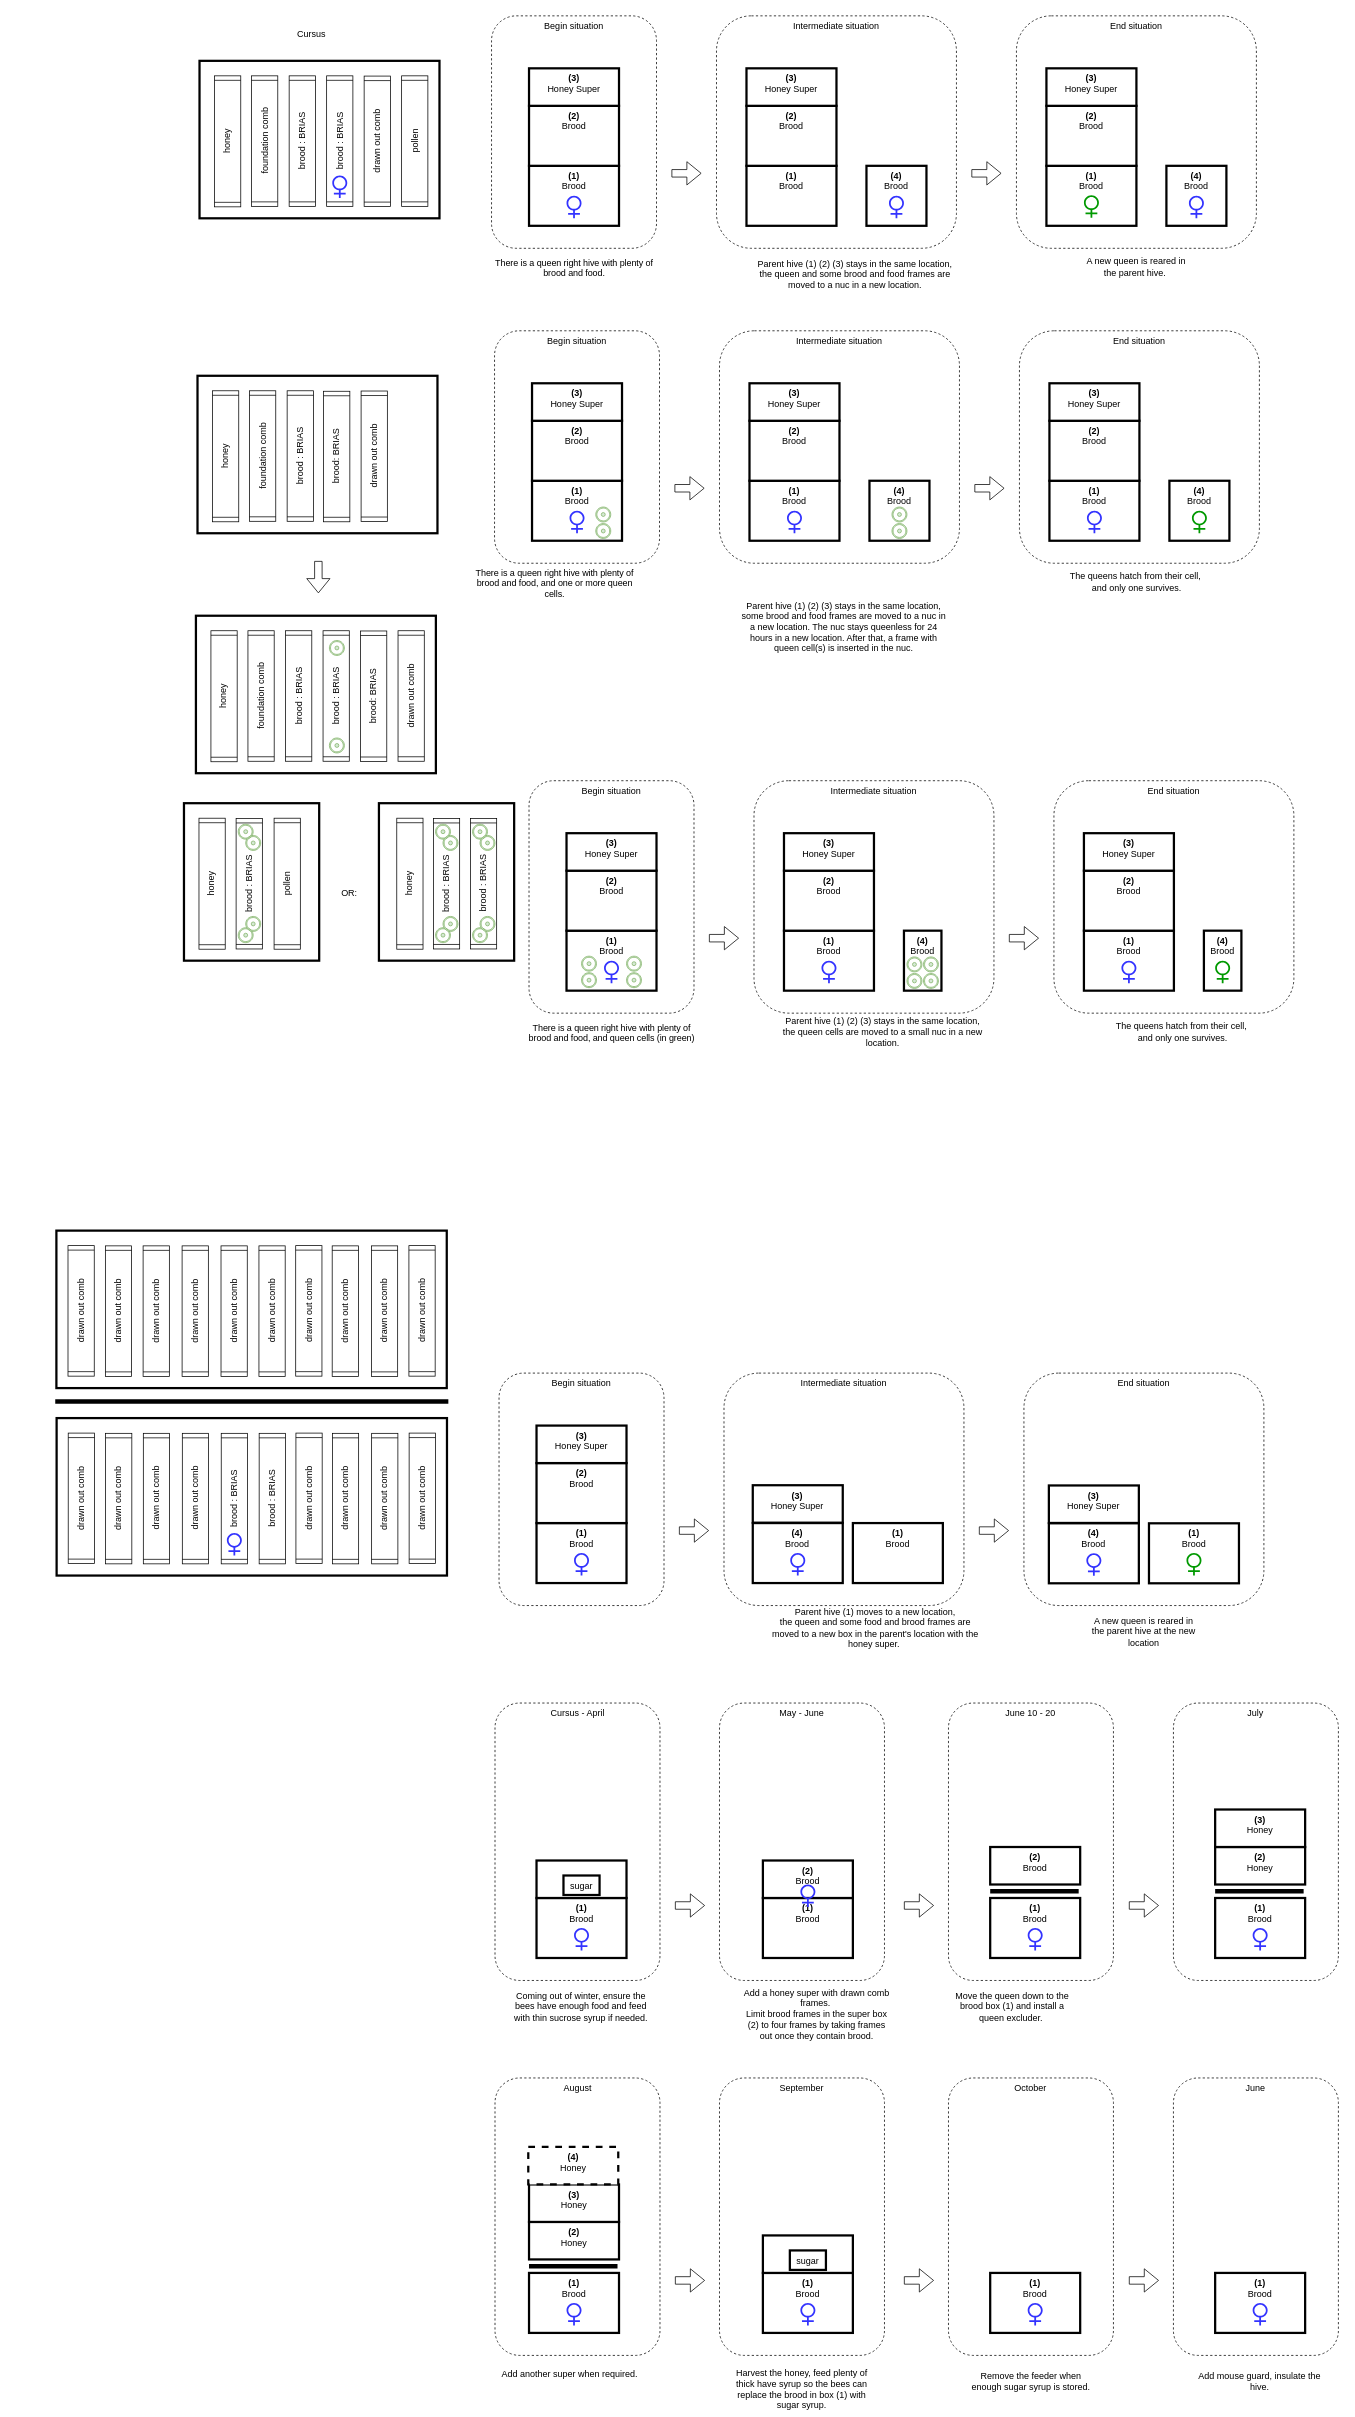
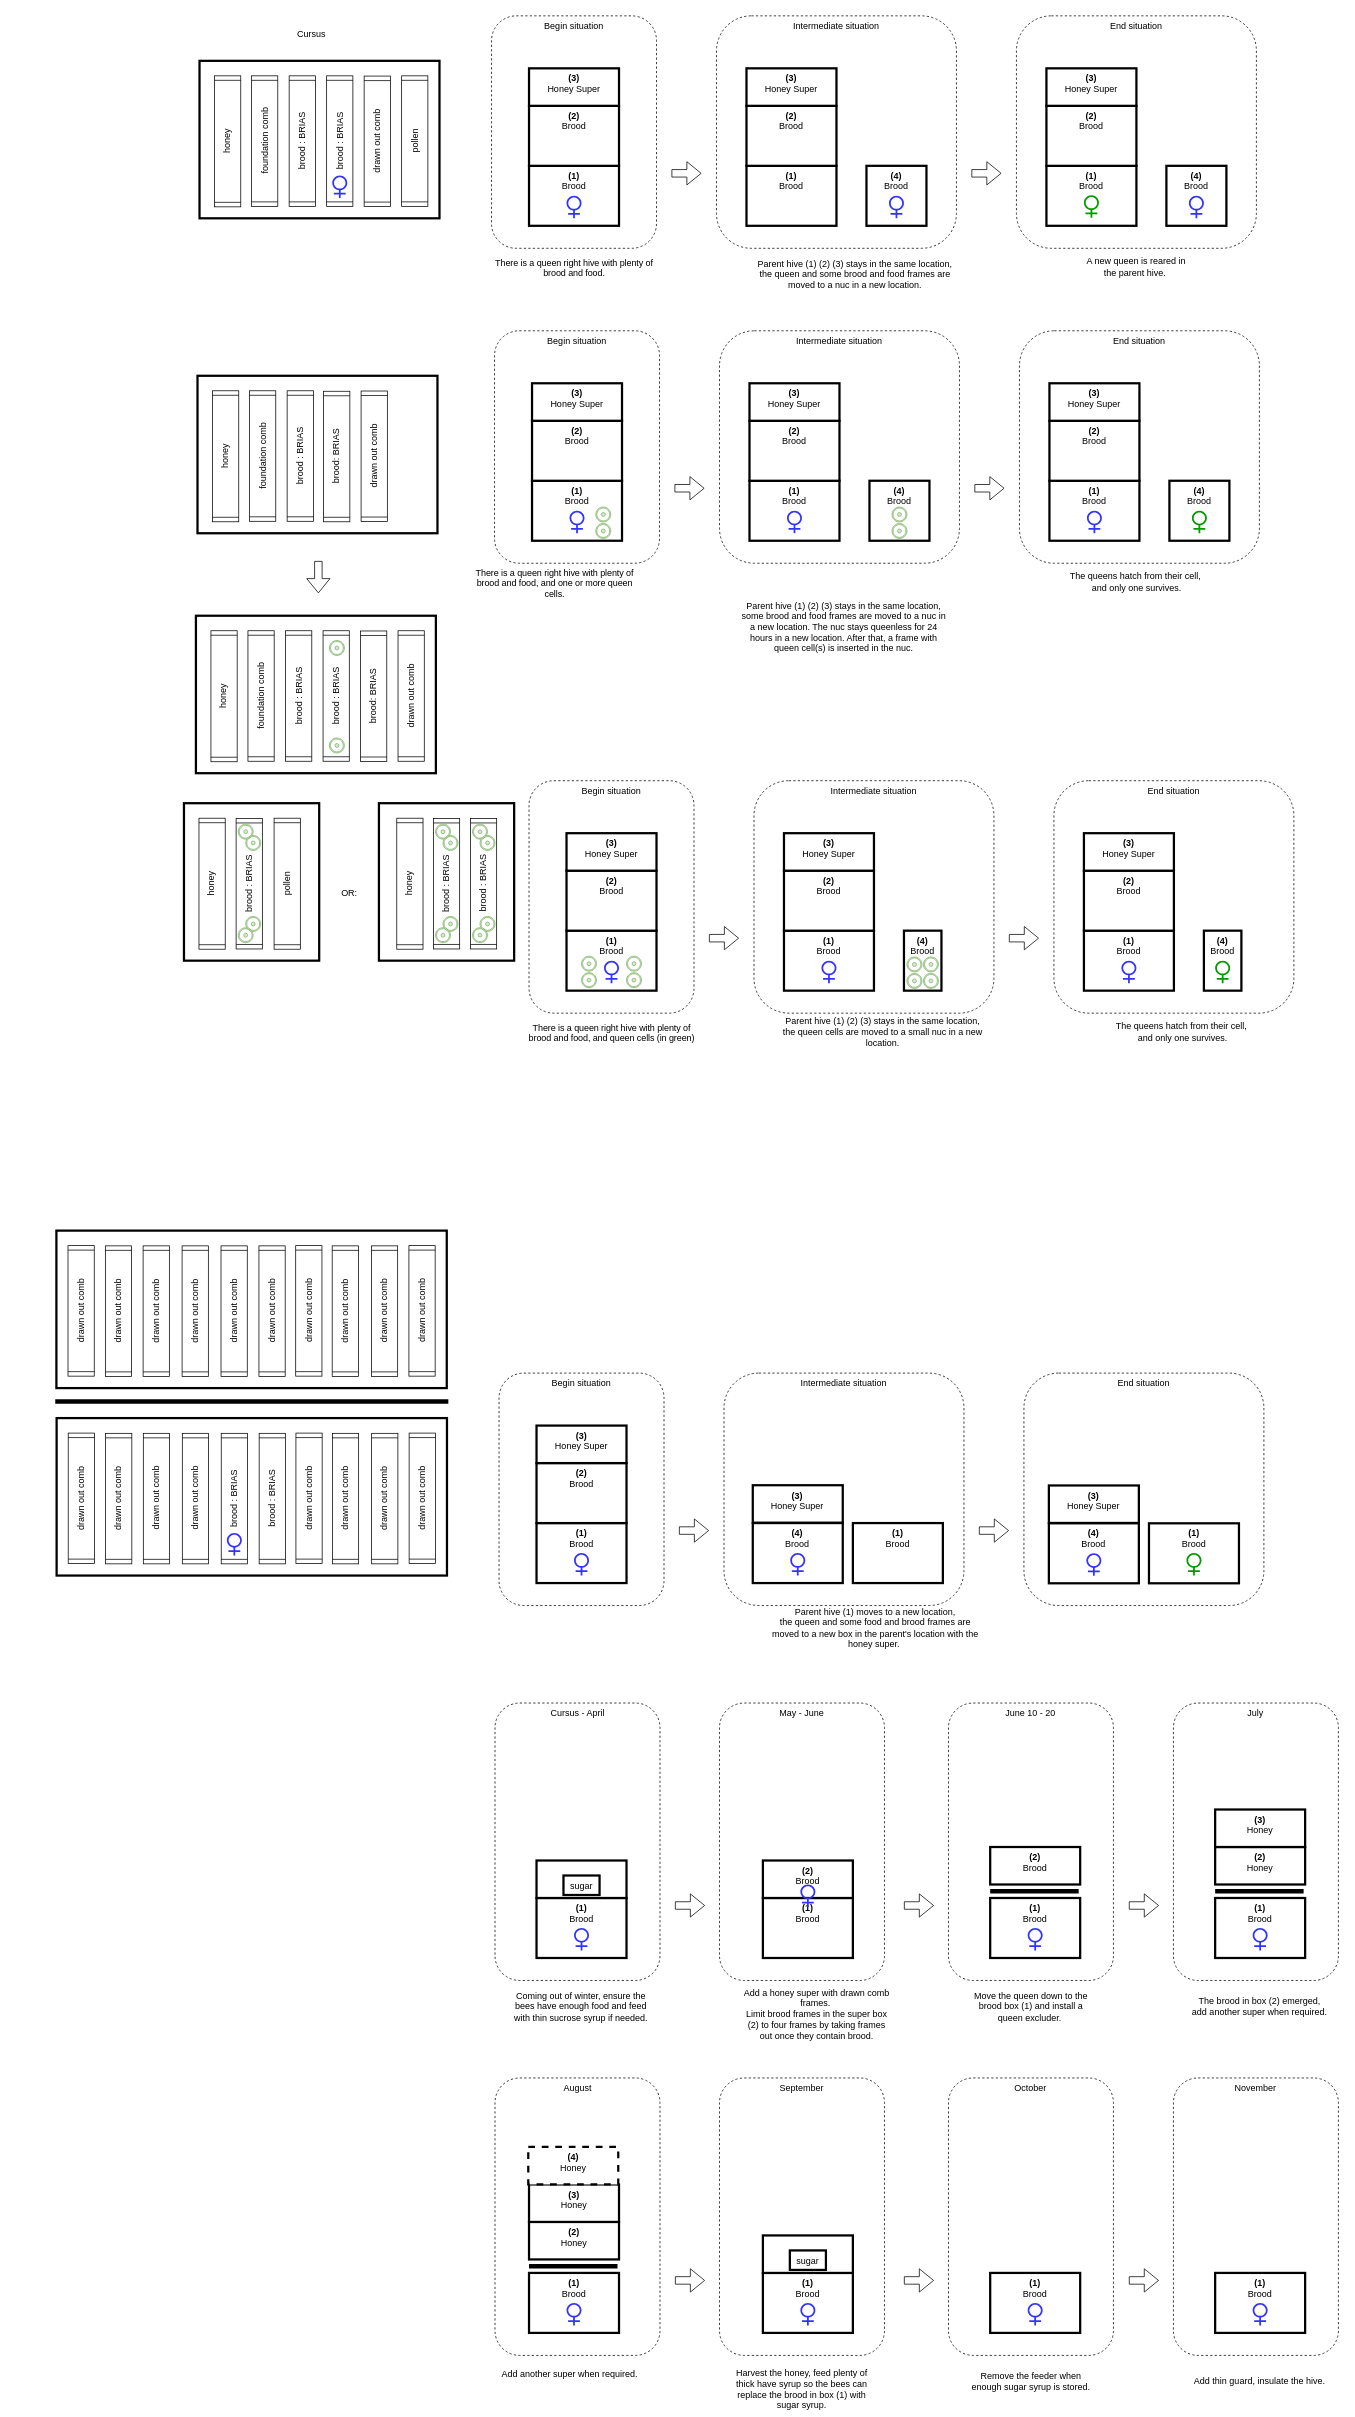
- <mxCell id="140" value="&lt;span style=&quot;&quot;&gt;A new queen is reared in the parent hive at the new location&lt;/span&gt;" style="text;html=1;align=center;verticalAlign=middle;whiteSpace=wrap;rounded=0;" parent="1" vertex="1"><mxGeometry x="1450" y="2160" width="150" height="30" as="geometry" /></mxCell>
- <mxCell id="184" value="Move the queen down to the brood box (1) and install a queen excluder.&amp;nbsp;" style="text;html=1;align=center;verticalAlign=middle;whiteSpace=wrap;rounded=0;" parent="1" vertex="1"><mxGeometry x="1266.87" y="2660" width="165" height="30" as="geometry" /></mxCell>
+ <mxCell id="184" value="Move the queen down to the brood box (1) and install a queen excluder.&amp;nbsp;" style="text;html=1;align=center;verticalAlign=middle;whiteSpace=wrap;rounded=0;" parent="1" vertex="1"><mxGeometry x="1291.87" y="2660" width="165" height="30" as="geometry" /></mxCell>
+ <mxCell id="192" value="The brood in box (2) emerged, add another super when required." style="text;html=1;align=center;verticalAlign=middle;whiteSpace=wrap;rounded=0;" parent="1" vertex="1"><mxGeometry x="1586.5" y="2660" width="185" height="30" as="geometry" /></mxCell>
- <mxCell id="209" value="June" style="rounded=1;whiteSpace=wrap;html=1;verticalAlign=top;fillStyle=auto;gradientColor=none;dashed=1;" parent="1" vertex="1"><mxGeometry x="1564.37" y="2770" width="220" height="370" as="geometry" /></mxCell>
+ <mxCell id="209" value="November" style="rounded=1;whiteSpace=wrap;html=1;verticalAlign=top;fillStyle=auto;gradientColor=none;dashed=1;" parent="1" vertex="1"><mxGeometry x="1564.37" y="2770" width="220" height="370" as="geometry" /></mxCell>
- <mxCell id="212" value="Add mouse guard, insulate the hive." style="text;html=1;align=center;verticalAlign=middle;whiteSpace=wrap;rounded=0;" parent="1" vertex="1"><mxGeometry x="1586.5" y="3160" width="185" height="30" as="geometry" /></mxCell>
+ <mxCell id="212" value="Add thin guard, insulate the hive." style="text;html=1;align=center;verticalAlign=middle;whiteSpace=wrap;rounded=0;" parent="1" vertex="1"><mxGeometry x="1586.5" y="3160" width="185" height="30" as="geometry" /></mxCell>
